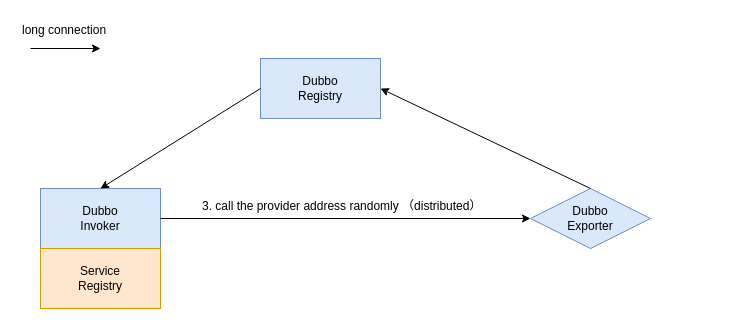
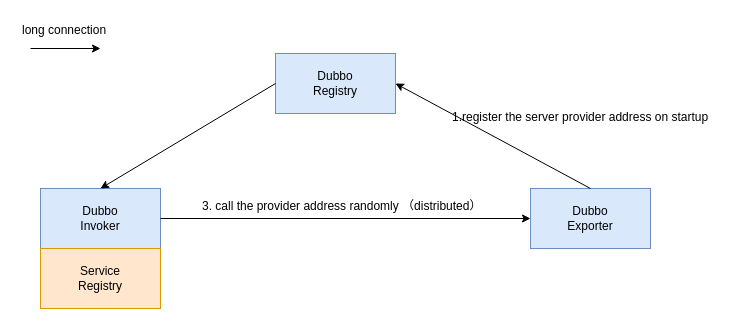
- <mxCell id="2" value="Dubbo&lt;br&gt;Registry" style="rounded=0;whiteSpace=wrap;html=1;fillColor=#dae8fc;strokeColor=#6c8ebf;" vertex="1" parent="1"><mxGeometry x="260" y="58" width="120" height="60" as="geometry" /></mxCell>
+ <mxCell id="2" value="Dubbo&lt;br&gt;Registry" style="rounded=0;whiteSpace=wrap;html=1;fillColor=#dae8fc;strokeColor=#6c8ebf;" vertex="1" parent="1"><mxGeometry x="275" y="53" width="120" height="60" as="geometry" /></mxCell>
+ <mxCell id="8" value="1.register the server provider address on startup" style="text;html=1;resizable=0;points=[];autosize=1;align=left;verticalAlign=top;spacingTop=-4;" vertex="1" parent="1"><mxGeometry x="450" y="107" width="270" height="20" as="geometry" /></mxCell>
- <mxCell id="3" value="Dubbo&lt;br&gt;Exporter" style="rhombus;whiteSpace=wrap;html=1;fillColor=#dae8fc;strokeColor=#6c8ebf;" vertex="1" parent="1"><mxGeometry x="530" y="188" width="120" height="60" as="geometry" /></mxCell>
+ <mxCell id="3" value="Dubbo&lt;br&gt;Exporter" style="rounded=0;whiteSpace=wrap;html=1;fillColor=#dae8fc;strokeColor=#6c8ebf;" vertex="1" parent="1"><mxGeometry x="530" y="188" width="120" height="60" as="geometry" /></mxCell>
